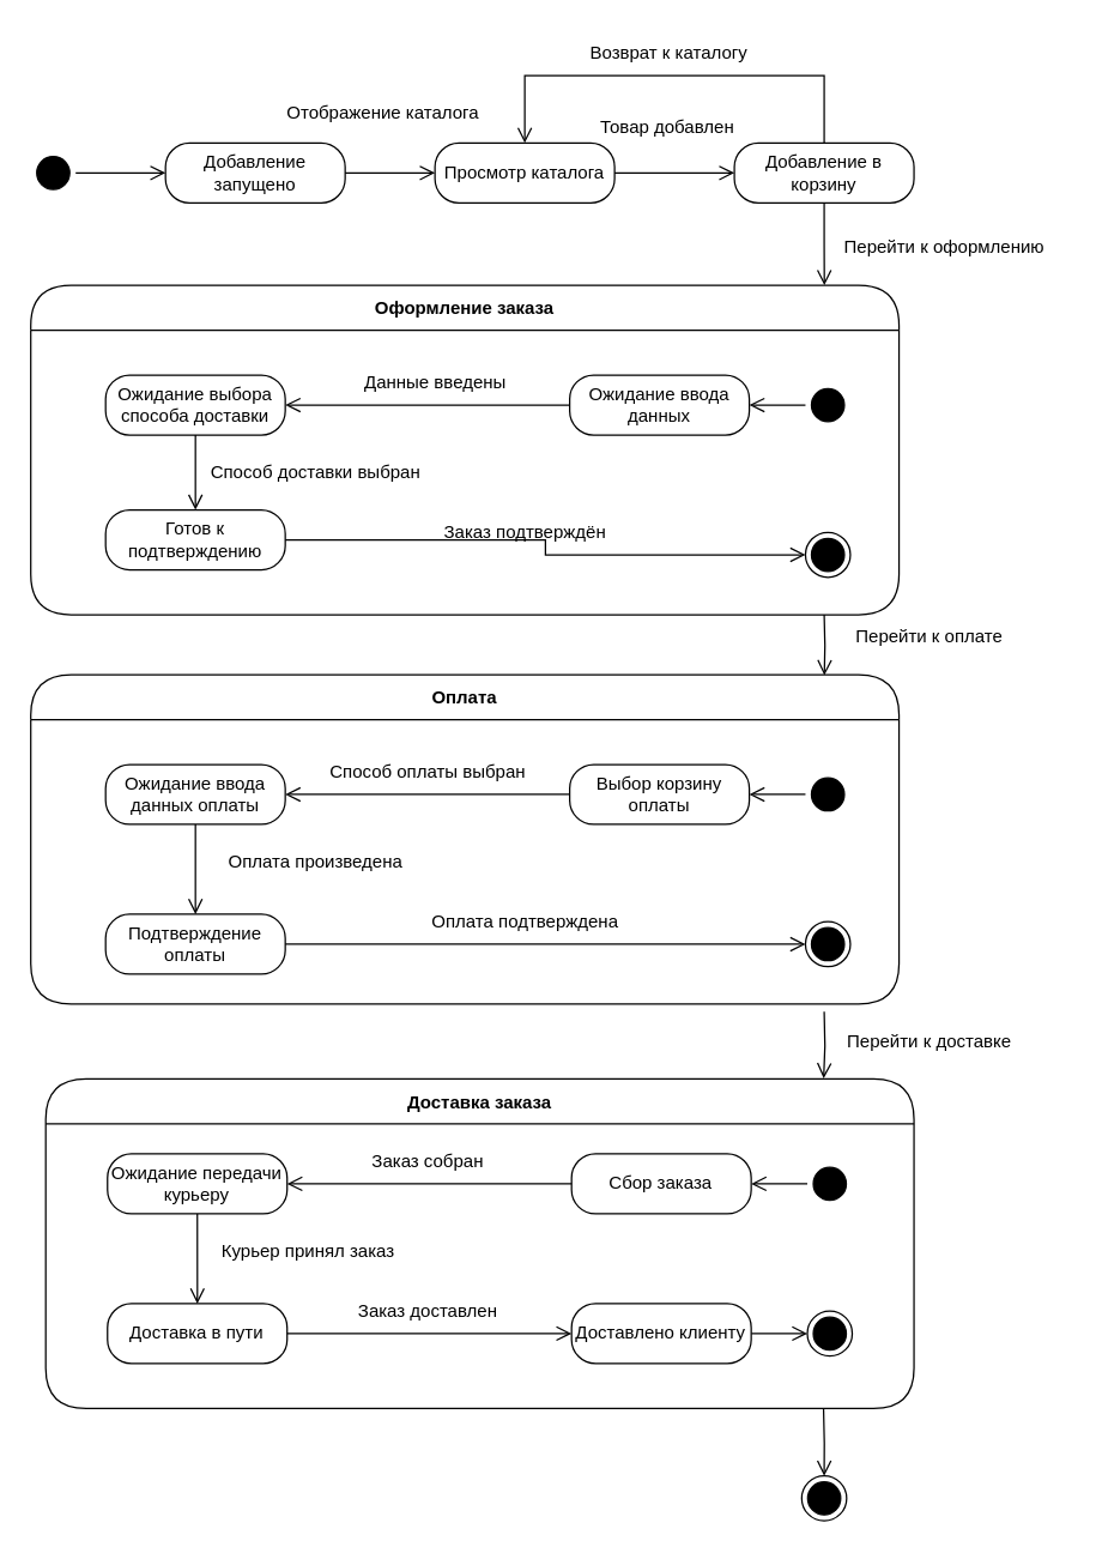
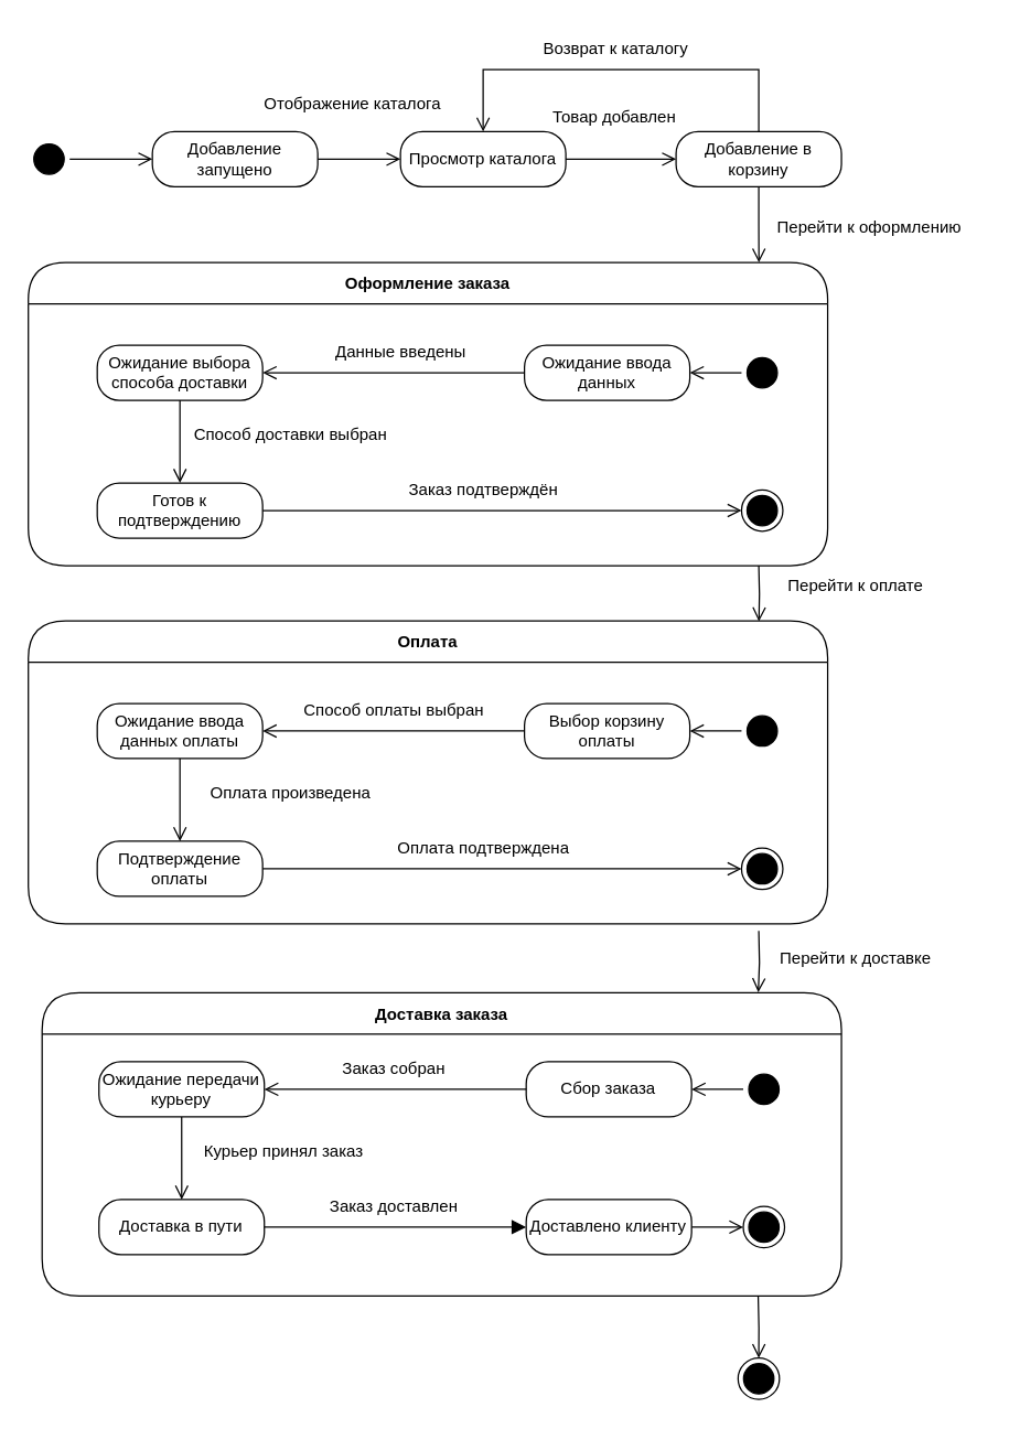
- <mxCell id="17" value="Готов к подтверждению" style="rounded=1;whiteSpace=wrap;html=1;arcSize=40;fontColor=#000000;fillColor=default;strokeColor=#000000;" vertex="1" parent="1"><mxGeometry x="70" y="340" width="120" height="40" as="geometry" /></mxCell>
+ <mxCell id="17" value="Готов к подтверждению" style="rounded=1;whiteSpace=wrap;html=1;arcSize=40;fontColor=#000000;fillColor=default;strokeColor=#000000;" vertex="1" parent="1"><mxGeometry x="70" y="350" width="120" height="40" as="geometry" /></mxCell>
- <mxCell id="43" value="" style="edgeStyle=orthogonalEdgeStyle;html=1;verticalAlign=bottom;endArrow=open;endSize=8;strokeColor=#000000;rounded=0;exitX=1;exitY=0.5;exitDx=0;exitDy=0;entryX=0;entryY=0.5;entryDx=0;entryDy=0;" edge="1" parent="1" source="39" target="44"><mxGeometry relative="1" as="geometry"><mxPoint x="539" y="890" as="targetPoint" /><mxPoint x="191" y="890" as="sourcePoint" /></mxGeometry></mxCell>
+ <mxCell id="43" value="" style="edgeStyle=orthogonalEdgeStyle;html=1;verticalAlign=bottom;endArrow=block;endSize=8;strokeColor=#000000;rounded=0;exitX=1;exitY=0.5;exitDx=0;exitDy=0;entryX=0;entryY=0.5;entryDx=0;entryDy=0;" edge="1" parent="1" source="39" target="44"><mxGeometry relative="1" as="geometry"><mxPoint x="539" y="890" as="targetPoint" /><mxPoint x="191" y="890" as="sourcePoint" /></mxGeometry></mxCell>
